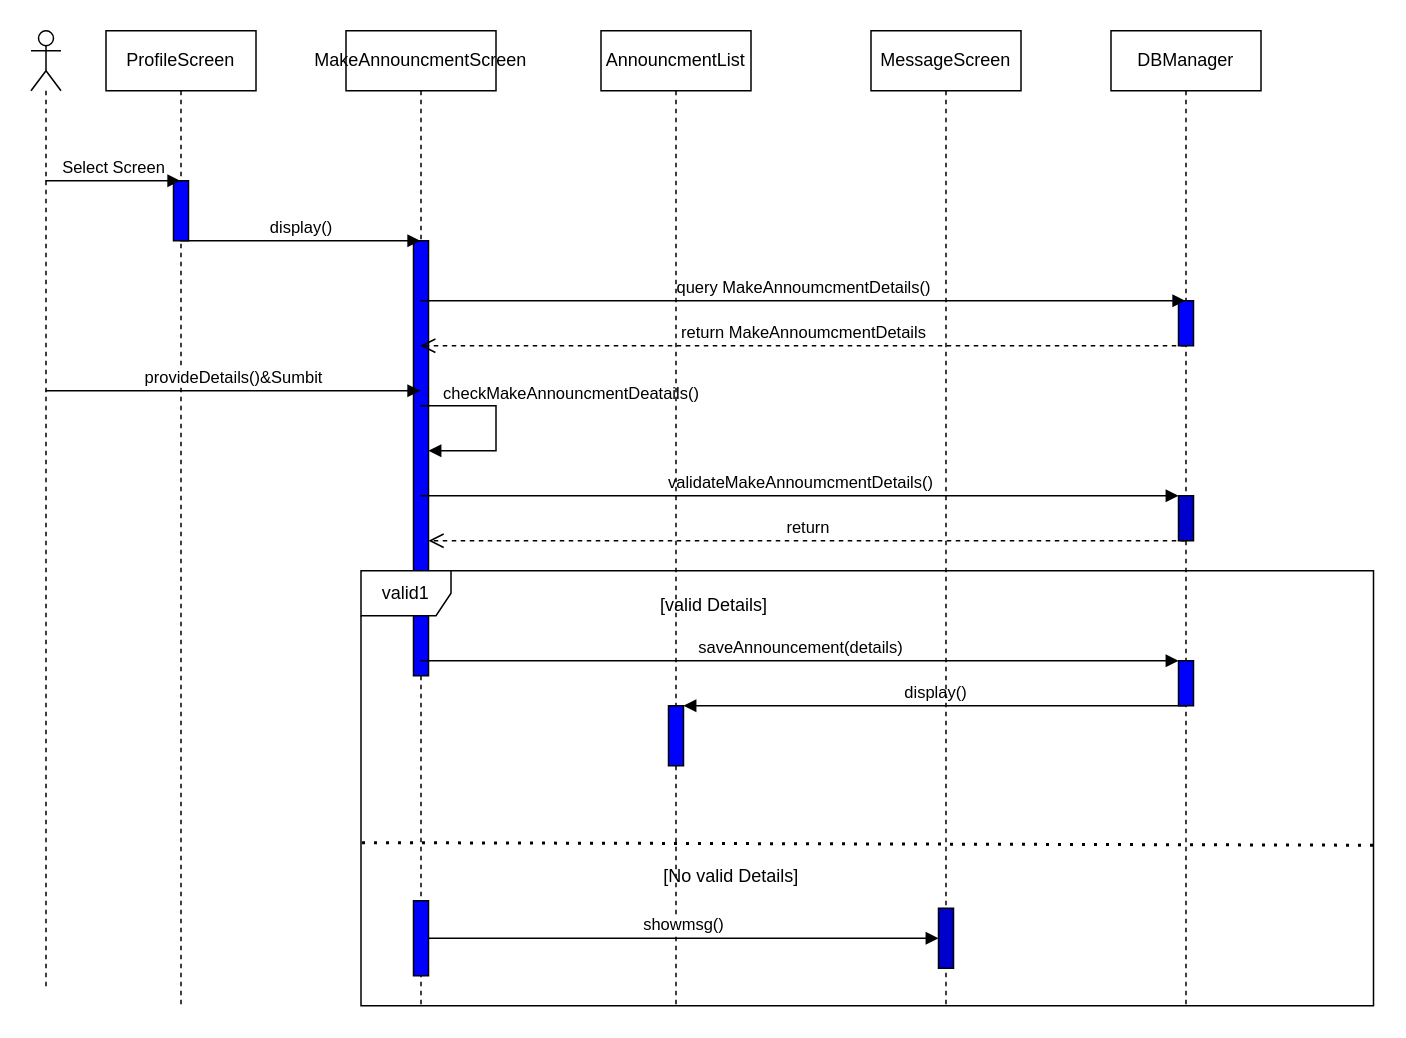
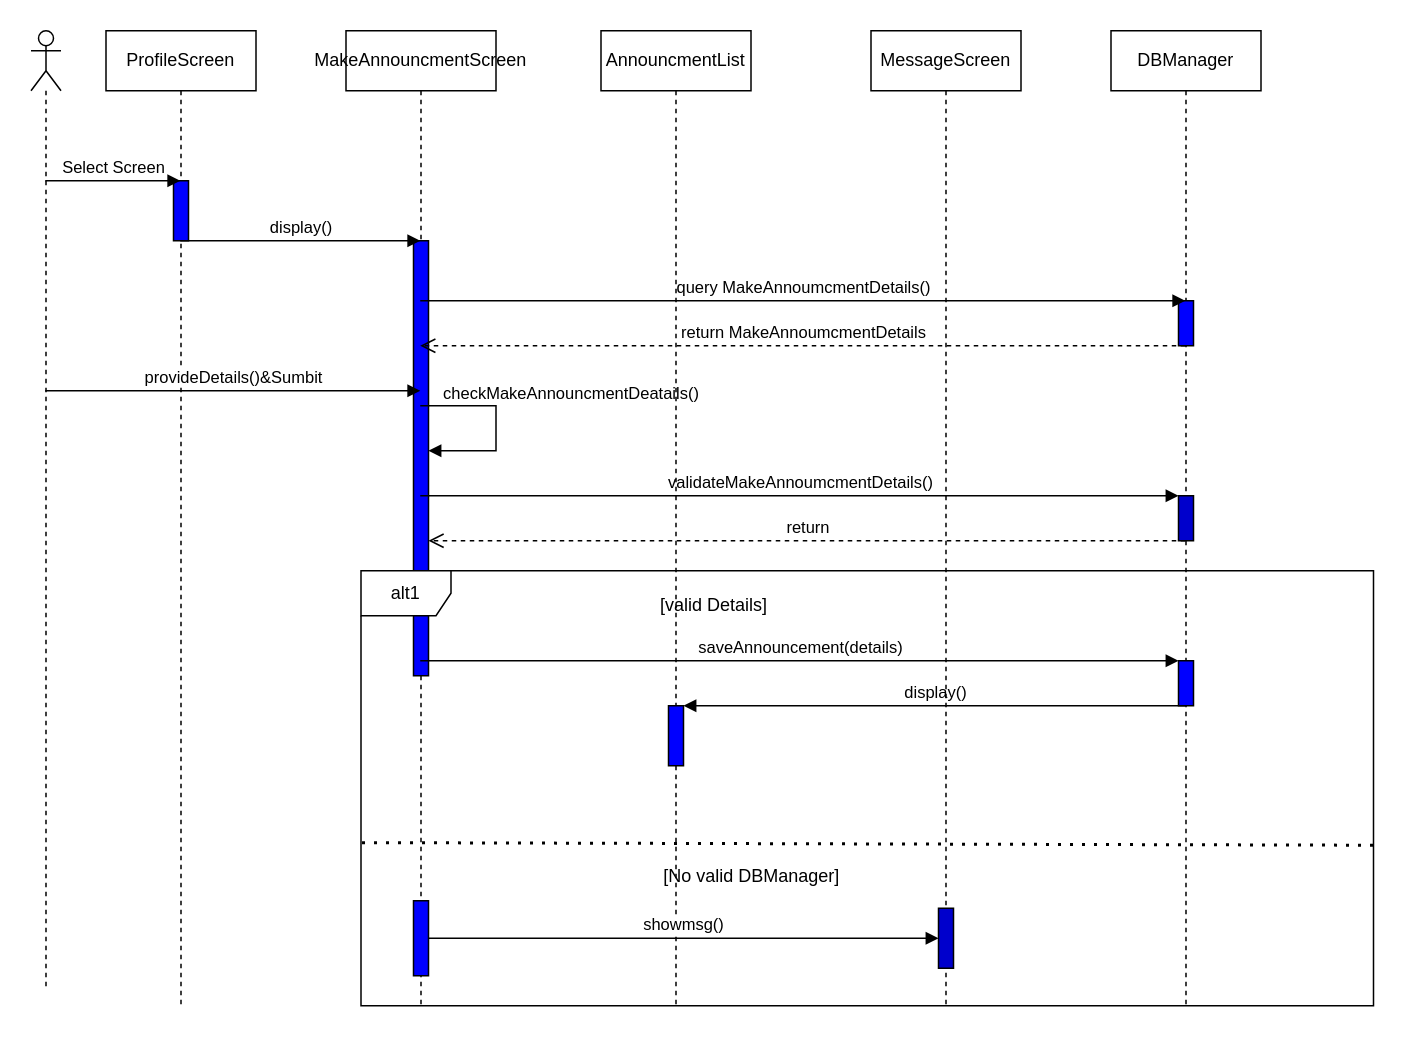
- <mxCell id="18" value="valid1" style="shape=umlFrame;whiteSpace=wrap;html=1;pointerEvents=0;" vertex="1" parent="1"><mxGeometry x="240" y="380" width="675" height="290" as="geometry" /></mxCell>
+ <mxCell id="18" value="alt1" style="shape=umlFrame;whiteSpace=wrap;html=1;pointerEvents=0;" vertex="1" parent="1"><mxGeometry x="240" y="380" width="675" height="290" as="geometry" /></mxCell>
- <mxCell id="26" value="[No valid Details]" style="text;whiteSpace=wrap;html=1;" vertex="1" parent="1"><mxGeometry x="440" y="570" width="180" height="40" as="geometry" /></mxCell>
+ <mxCell id="26" value="[No valid DBManager]" style="text;whiteSpace=wrap;html=1;" vertex="1" parent="1"><mxGeometry x="440" y="570" width="180" height="40" as="geometry" /></mxCell>
